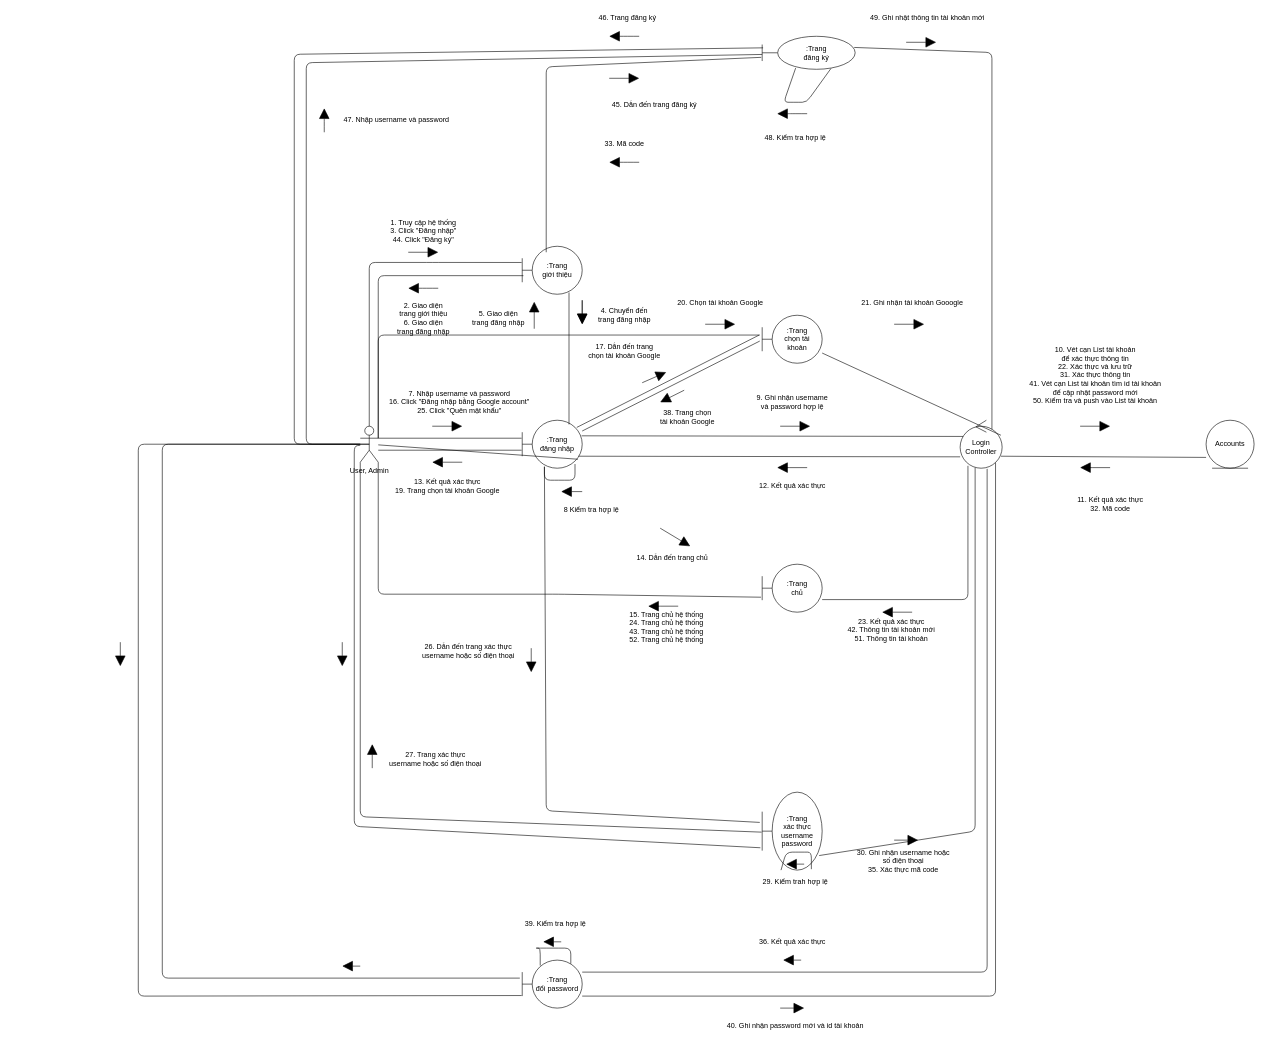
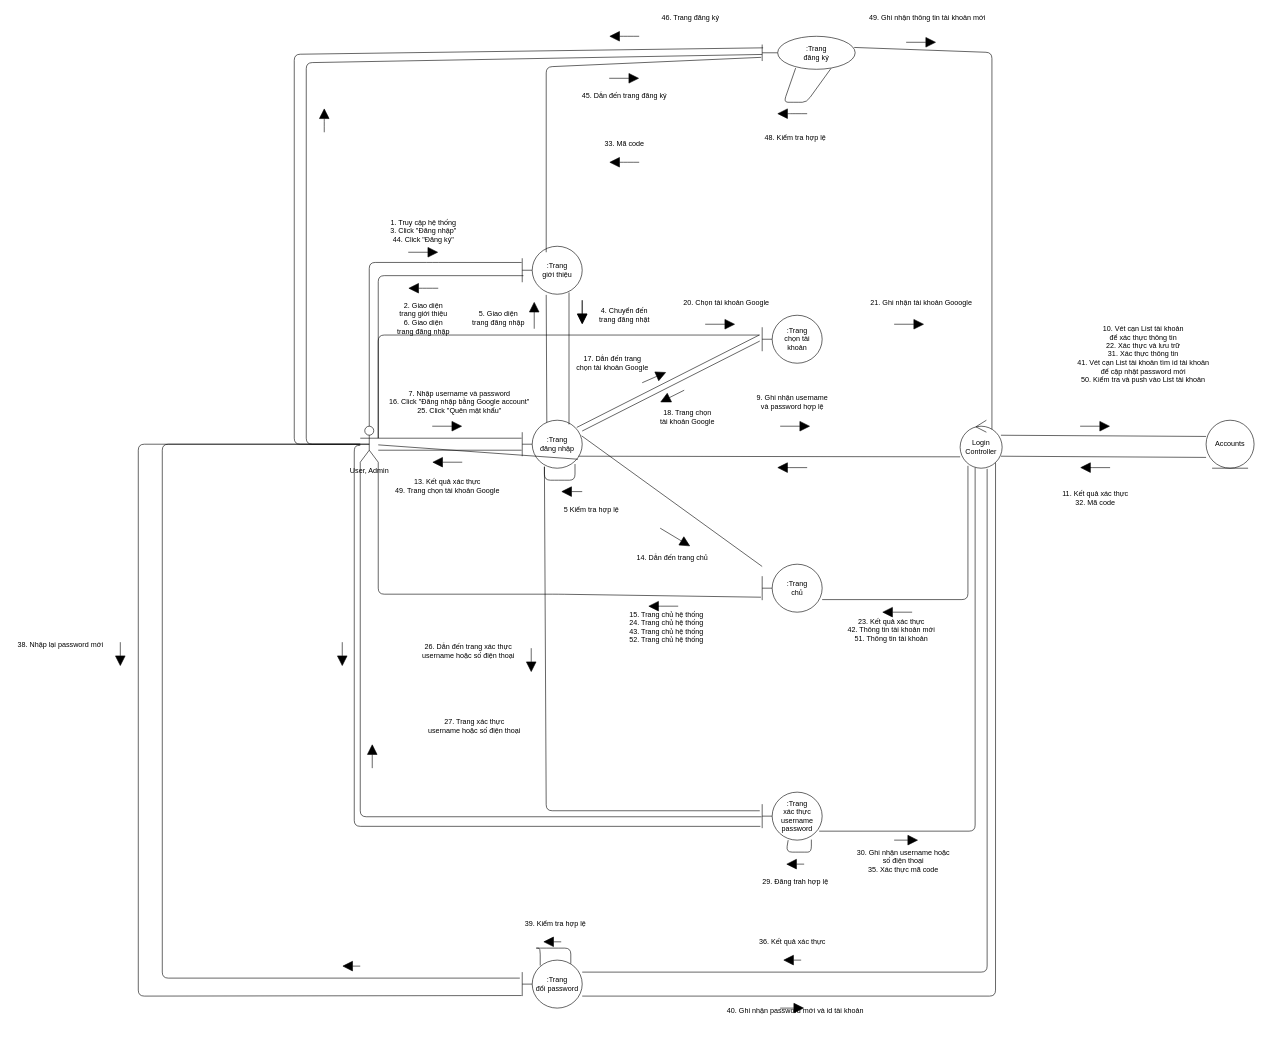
- <mxCell id="101" value="46. Trang đăng ký" style="text;html=1;align=center;verticalAlign=middle;resizable=0;points=[];autosize=1;" vertex="1" parent="1"><mxGeometry x="990" y="20" width="110" height="20" as="geometry" /></mxCell>
+ <mxCell id="101" value="46. Trang đăng ký" style="text;html=1;align=center;verticalAlign=middle;resizable=0;points=[];autosize=1;" vertex="1" parent="1"><mxGeometry x="1095" y="20" width="110" height="20" as="geometry" /></mxCell>
- <mxCell id="110" value="49. Ghi nhật thông tin tài khoản mới" style="text;html=1;align=center;verticalAlign=middle;resizable=0;points=[];autosize=1;" vertex="1" parent="1"><mxGeometry x="1440" y="20" width="210" height="20" as="geometry" /></mxCell>
+ <mxCell id="110" value="49. Ghi nhận thông tin tài khoản mới" style="text;html=1;align=center;verticalAlign=middle;resizable=0;points=[];autosize=1;" vertex="1" parent="1"><mxGeometry x="1440" y="20" width="210" height="20" as="geometry" /></mxCell>
- <mxCell id="98" value="45. Dẫn đến trang đăng ký" style="text;html=1;align=center;verticalAlign=middle;resizable=0;points=[];autosize=1;" vertex="1" parent="1"><mxGeometry x="1010" y="165" width="160" height="20" as="geometry" /></mxCell>
+ <mxCell id="98" value="45. Dẫn đến trang đăng ký" style="text;html=1;align=center;verticalAlign=middle;resizable=0;points=[];autosize=1;" vertex="1" parent="1"><mxGeometry x="960" y="150" width="160" height="20" as="geometry" /></mxCell>
- <mxCell id="105" value="47. Nhập username và password" style="text;html=1;align=center;verticalAlign=middle;resizable=0;points=[];autosize=1;" vertex="1" parent="1"><mxGeometry x="565" y="190" width="190" height="20" as="geometry" /></mxCell>
- <mxCell id="59" value="20. Chọn tài khoản Google" style="text;html=1;align=center;verticalAlign=middle;resizable=0;points=[];autosize=1;" vertex="1" parent="1"><mxGeometry x="1120" y="495" width="160" height="20" as="geometry" /></mxCell>
+ <mxCell id="59" value="20. Chọn tài khoản Google" style="text;html=1;align=center;verticalAlign=middle;resizable=0;points=[];autosize=1;" vertex="1" parent="1"><mxGeometry x="1130" y="495" width="160" height="20" as="geometry" /></mxCell>
- <mxCell id="61" value="21. Ghi nhận tài khoản Gooogle" style="text;html=1;align=center;verticalAlign=middle;resizable=0;points=[];autosize=1;" vertex="1" parent="1"><mxGeometry x="1425" y="495" width="190" height="20" as="geometry" /></mxCell>
+ <mxCell id="61" value="21. Ghi nhận tài khoản Gooogle" style="text;html=1;align=center;verticalAlign=middle;resizable=0;points=[];autosize=1;" vertex="1" parent="1"><mxGeometry x="1440" y="495" width="190" height="20" as="geometry" /></mxCell>
- <mxCell id="20" value="&lt;div&gt;4. Chuyển đến&lt;/div&gt;&lt;div&gt;trang đăng nhập&lt;/div&gt;" style="text;html=1;align=center;verticalAlign=middle;resizable=0;points=[];autosize=1;" vertex="1" parent="1"><mxGeometry x="990" y="510" width="100" height="30" as="geometry" /></mxCell>
+ <mxCell id="20" value="&lt;div&gt;4. Chuyển đến&lt;/div&gt;&lt;div&gt;trang đăng nhật&lt;/div&gt;" style="text;html=1;align=center;verticalAlign=middle;resizable=0;points=[];autosize=1;" vertex="1" parent="1"><mxGeometry x="990" y="510" width="100" height="30" as="geometry" /></mxCell>
- <mxCell id="53" value="&lt;div&gt;17. Dẫn đến trang&lt;/div&gt;&lt;div&gt;chọn tài khoản Google&lt;/div&gt;" style="text;html=1;align=center;verticalAlign=middle;resizable=0;points=[];autosize=1;" vertex="1" parent="1"><mxGeometry x="970" y="570" width="140" height="30" as="geometry" /></mxCell>
+ <mxCell id="53" value="&lt;div&gt;17. Dẫn đến trang&lt;/div&gt;&lt;div&gt;chọn tài khoản Google&lt;/div&gt;" style="text;html=1;align=center;verticalAlign=middle;resizable=0;points=[];autosize=1;" vertex="1" parent="1"><mxGeometry x="950" y="590" width="140" height="30" as="geometry" /></mxCell>
+ <mxCell id="21" value="" style="endArrow=none;html=1;entryX=0.4;entryY=1.013;entryDx=0;entryDy=0;entryPerimeter=0;exitX=0.41;exitY=0.05;exitDx=0;exitDy=0;exitPerimeter=0;" edge="1" parent="1" source="4" target="3"><mxGeometry width="50" height="50" relative="1" as="geometry"><mxPoint x="873" y="630" as="sourcePoint" /><mxPoint x="873" y="491" as="targetPoint" /></mxGeometry></mxCell>
- <mxCell id="35" value="&lt;div&gt;10. Vét cạn List tài khoản&lt;/div&gt;&lt;div&gt;để xác thực thông tin&lt;/div&gt;&lt;div&gt;22. Xác thực và lưu trữ&lt;/div&gt;&lt;div&gt;31. Xác thực thông tin&lt;/div&gt;&lt;div&gt;&lt;div&gt;41. Vét cạn List tài khoản tìm id tài khoản&lt;/div&gt;&lt;div&gt;để cập nhật password mới&lt;br&gt;&lt;/div&gt;&lt;/div&gt;&lt;div&gt;50. Kiểm tra và push vào List tài khoản&lt;/div&gt;" style="text;html=1;align=center;verticalAlign=middle;resizable=0;points=[];autosize=1;" vertex="1" parent="1"><mxGeometry x="1705" y="575" width="240" height="100" as="geometry" /></mxCell>
+ <mxCell id="35" value="&lt;div&gt;10. Vét cạn List tài khoản&lt;/div&gt;&lt;div&gt;để xác thực thông tin&lt;/div&gt;&lt;div&gt;22. Xác thực và lưu trữ&lt;/div&gt;&lt;div&gt;31. Xác thực thông tin&lt;/div&gt;&lt;div&gt;&lt;div&gt;41. Vét cạn List tài khoản tìm id tài khoản&lt;/div&gt;&lt;div&gt;để cập nhật password mới&lt;br&gt;&lt;/div&gt;&lt;/div&gt;&lt;div&gt;50. Kiểm tra và push vào List tài khoản&lt;/div&gt;" style="text;html=1;align=center;verticalAlign=middle;resizable=0;points=[];autosize=1;" vertex="1" parent="1"><mxGeometry x="1785" y="540" width="240" height="100" as="geometry" /></mxCell>
- <mxCell id="33" value="" style="endArrow=none;html=1;exitX=0.971;exitY=0.313;exitDx=0;exitDy=0;exitPerimeter=0;" edge="1" parent="1" source="10" target="7"><mxGeometry width="50" height="50" relative="1" as="geometry"><mxPoint x="1750" y="770" as="sourcePoint" /><mxPoint x="1990" y="729" as="targetPoint" /></mxGeometry></mxCell>
+ <mxCell id="33" value="" style="endArrow=none;html=1;exitX=0.971;exitY=0.313;exitDx=0;exitDy=0;exitPerimeter=0;entryX=0;entryY=0.338;entryDx=0;entryDy=0;entryPerimeter=0;" edge="1" parent="1" source="10" target="11"><mxGeometry width="50" height="50" relative="1" as="geometry"><mxPoint x="1750" y="770" as="sourcePoint" /><mxPoint x="1990" y="729" as="targetPoint" /></mxGeometry></mxCell>
- <mxCell id="56" value="&lt;div&gt;38. Trang chọn&lt;/div&gt;&lt;div&gt;tài khoản Google&lt;/div&gt;" style="text;html=1;align=center;verticalAlign=middle;resizable=0;points=[];autosize=1;" vertex="1" parent="1"><mxGeometry x="1090" y="680" width="110" height="30" as="geometry" /></mxCell>
+ <mxCell id="56" value="&lt;div&gt;18. Trang chọn&lt;/div&gt;&lt;div&gt;tài khoản Google&lt;/div&gt;" style="text;html=1;align=center;verticalAlign=middle;resizable=0;points=[];autosize=1;" vertex="1" parent="1"><mxGeometry x="1090" y="680" width="110" height="30" as="geometry" /></mxCell>
- <mxCell id="30" value="" style="endArrow=none;html=1;exitX=0.99;exitY=0.325;exitDx=0;exitDy=0;exitPerimeter=0;entryX=0.071;entryY=0.338;entryDx=0;entryDy=0;entryPerimeter=0;" edge="1" parent="1" source="4" target="10"><mxGeometry width="50" height="50" relative="1" as="geometry"><mxPoint x="1160" y="770" as="sourcePoint" /><mxPoint x="1210" y="720" as="targetPoint" /></mxGeometry></mxCell>
+ <mxCell id="30" value="" style="endArrow=none;html=1;exitX=0.99;exitY=0.325;exitDx=0;exitDy=0;exitPerimeter=0;" edge="1" parent="1" source="4" target="8"><mxGeometry width="50" height="50" relative="1" as="geometry"><mxPoint x="1160" y="770" as="sourcePoint" /><mxPoint x="1210" y="720" as="targetPoint" /></mxGeometry></mxCell>
- <mxCell id="44" value="&lt;div&gt;13. Kết quả xác thực&lt;/div&gt;19. Trang chọn tài khoản Google" style="text;html=1;align=center;verticalAlign=middle;resizable=0;points=[];autosize=1;" vertex="1" parent="1"><mxGeometry x="650" y="795" width="190" height="30" as="geometry" /></mxCell>
+ <mxCell id="44" value="&lt;div&gt;13. Kết quả xác thực&lt;/div&gt;49. Trang chọn tài khoản Google" style="text;html=1;align=center;verticalAlign=middle;resizable=0;points=[];autosize=1;" vertex="1" parent="1"><mxGeometry x="650" y="795" width="190" height="30" as="geometry" /></mxCell>
- <mxCell id="41" value="12. Kết quả xác thực" style="text;html=1;align=center;verticalAlign=middle;resizable=0;points=[];autosize=1;" vertex="1" parent="1"><mxGeometry x="1255" y="800" width="130" height="20" as="geometry" /></mxCell>
- <mxCell id="38" value="&lt;div&gt;11. Kết quả xác thực&lt;/div&gt;32. Mã code" style="text;html=1;align=center;verticalAlign=middle;resizable=0;points=[];autosize=1;" vertex="1" parent="1"><mxGeometry x="1785" y="825" width="130" height="30" as="geometry" /></mxCell>
+ <mxCell id="38" value="&lt;div&gt;11. Kết quả xác thực&lt;/div&gt;32. Mã code" style="text;html=1;align=center;verticalAlign=middle;resizable=0;points=[];autosize=1;" vertex="1" parent="1"><mxGeometry x="1760" y="815" width="130" height="30" as="geometry" /></mxCell>
- <mxCell id="29" value="8 Kiểm tra hợp lệ" style="text;html=1;align=center;verticalAlign=middle;resizable=0;points=[];autosize=1;" vertex="1" parent="1"><mxGeometry x="930" y="840" width="110" height="20" as="geometry" /></mxCell>
+ <mxCell id="29" value="5 Kiểm tra hợp lệ" style="text;html=1;align=center;verticalAlign=middle;resizable=0;points=[];autosize=1;" vertex="1" parent="1"><mxGeometry x="930" y="840" width="110" height="20" as="geometry" /></mxCell>
+ <mxCell id="87" value="38. Nhập lại password mới" style="text;html=1;align=center;verticalAlign=middle;resizable=0;points=[];autosize=1;" vertex="1" parent="1"><mxGeometry x="20" y="1065" width="160" height="20" as="geometry" /></mxCell>
- <mxCell id="69" value="&lt;div&gt;27. Trang xác thực&lt;/div&gt;&lt;div&gt;username hoặc số điện thoại&lt;/div&gt;" style="text;html=1;align=center;verticalAlign=middle;resizable=0;points=[];autosize=1;" vertex="1" parent="1"><mxGeometry x="640" y="1250" width="170" height="30" as="geometry" /></mxCell>
+ <mxCell id="69" value="&lt;div&gt;27. Trang xác thực&lt;/div&gt;&lt;div&gt;username hoặc số điện thoại&lt;/div&gt;" style="text;html=1;align=center;verticalAlign=middle;resizable=0;points=[];autosize=1;" vertex="1" parent="1"><mxGeometry x="705" y="1195" width="170" height="30" as="geometry" /></mxCell>
- <mxCell id="6" value="&lt;div&gt;:Trang &lt;br&gt;&lt;/div&gt;&lt;div&gt;xác thực&lt;/div&gt;&lt;div&gt;username&lt;/div&gt;&lt;div&gt;password&lt;br&gt;&lt;/div&gt;" style="shape=umlBoundary;whiteSpace=wrap;html=1;" vertex="1" parent="1"><mxGeometry x="1270" y="1320" width="100" height="130" as="geometry" /></mxCell>
+ <mxCell id="6" value="&lt;div&gt;:Trang &lt;br&gt;&lt;/div&gt;&lt;div&gt;xác thực&lt;/div&gt;&lt;div&gt;username&lt;/div&gt;&lt;div&gt;password&lt;br&gt;&lt;/div&gt;" style="shape=umlBoundary;whiteSpace=wrap;html=1;" vertex="1" parent="1"><mxGeometry x="1270" y="1320" width="100" height="80" as="geometry" /></mxCell>
- <mxCell id="74" value="29. Kiểm trah hợp lệ" style="text;html=1;align=center;verticalAlign=middle;resizable=0;points=[];autosize=1;" vertex="1" parent="1"><mxGeometry x="1265" y="1460" width="120" height="20" as="geometry" /></mxCell>
+ <mxCell id="74" value="29. Đăng trah hợp lệ" style="text;html=1;align=center;verticalAlign=middle;resizable=0;points=[];autosize=1;" vertex="1" parent="1"><mxGeometry x="1265" y="1460" width="120" height="20" as="geometry" /></mxCell>
- <mxCell id="93" value="40. Ghi nhận password mới và id tài khoản" style="text;html=1;align=center;verticalAlign=middle;resizable=0;points=[];autosize=1;" vertex="1" parent="1"><mxGeometry x="1205" y="1700" width="240" height="20" as="geometry" /></mxCell>
+ <mxCell id="93" value="40. Ghi nhận password mới và id tài khoản" style="text;html=1;align=center;verticalAlign=middle;resizable=0;points=[];autosize=1;" vertex="1" parent="1"><mxGeometry x="1205" y="1675" width="240" height="20" as="geometry" /></mxCell>
